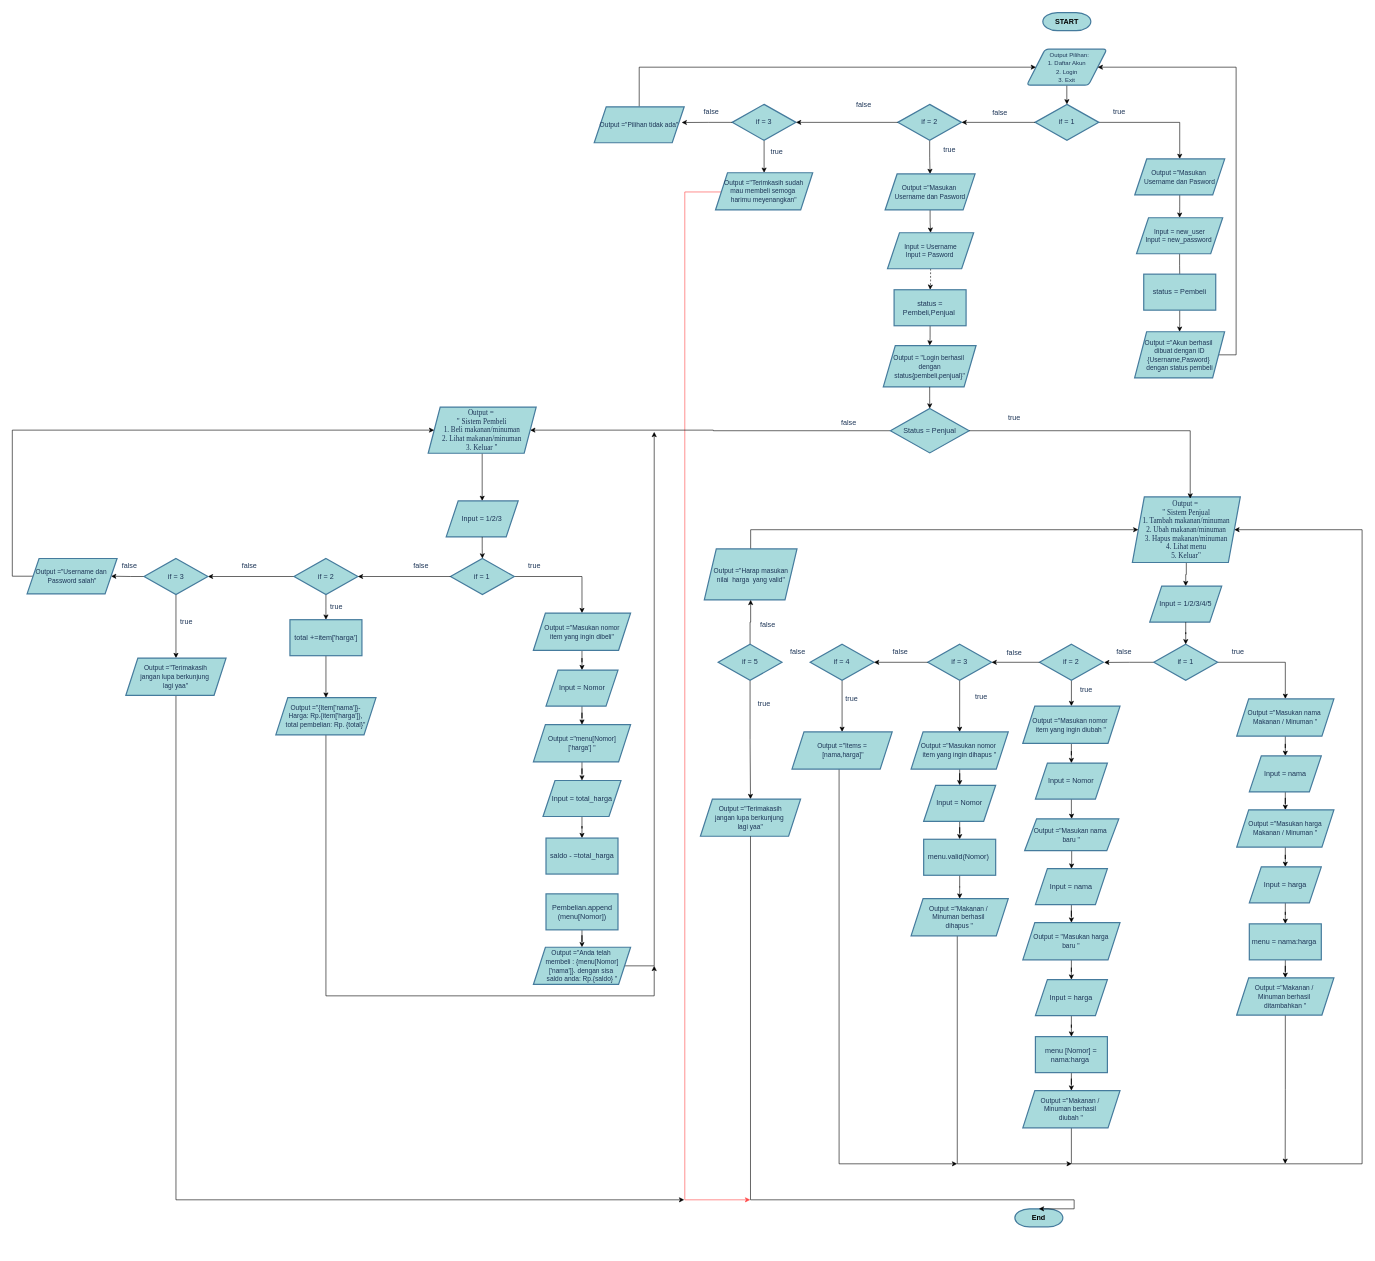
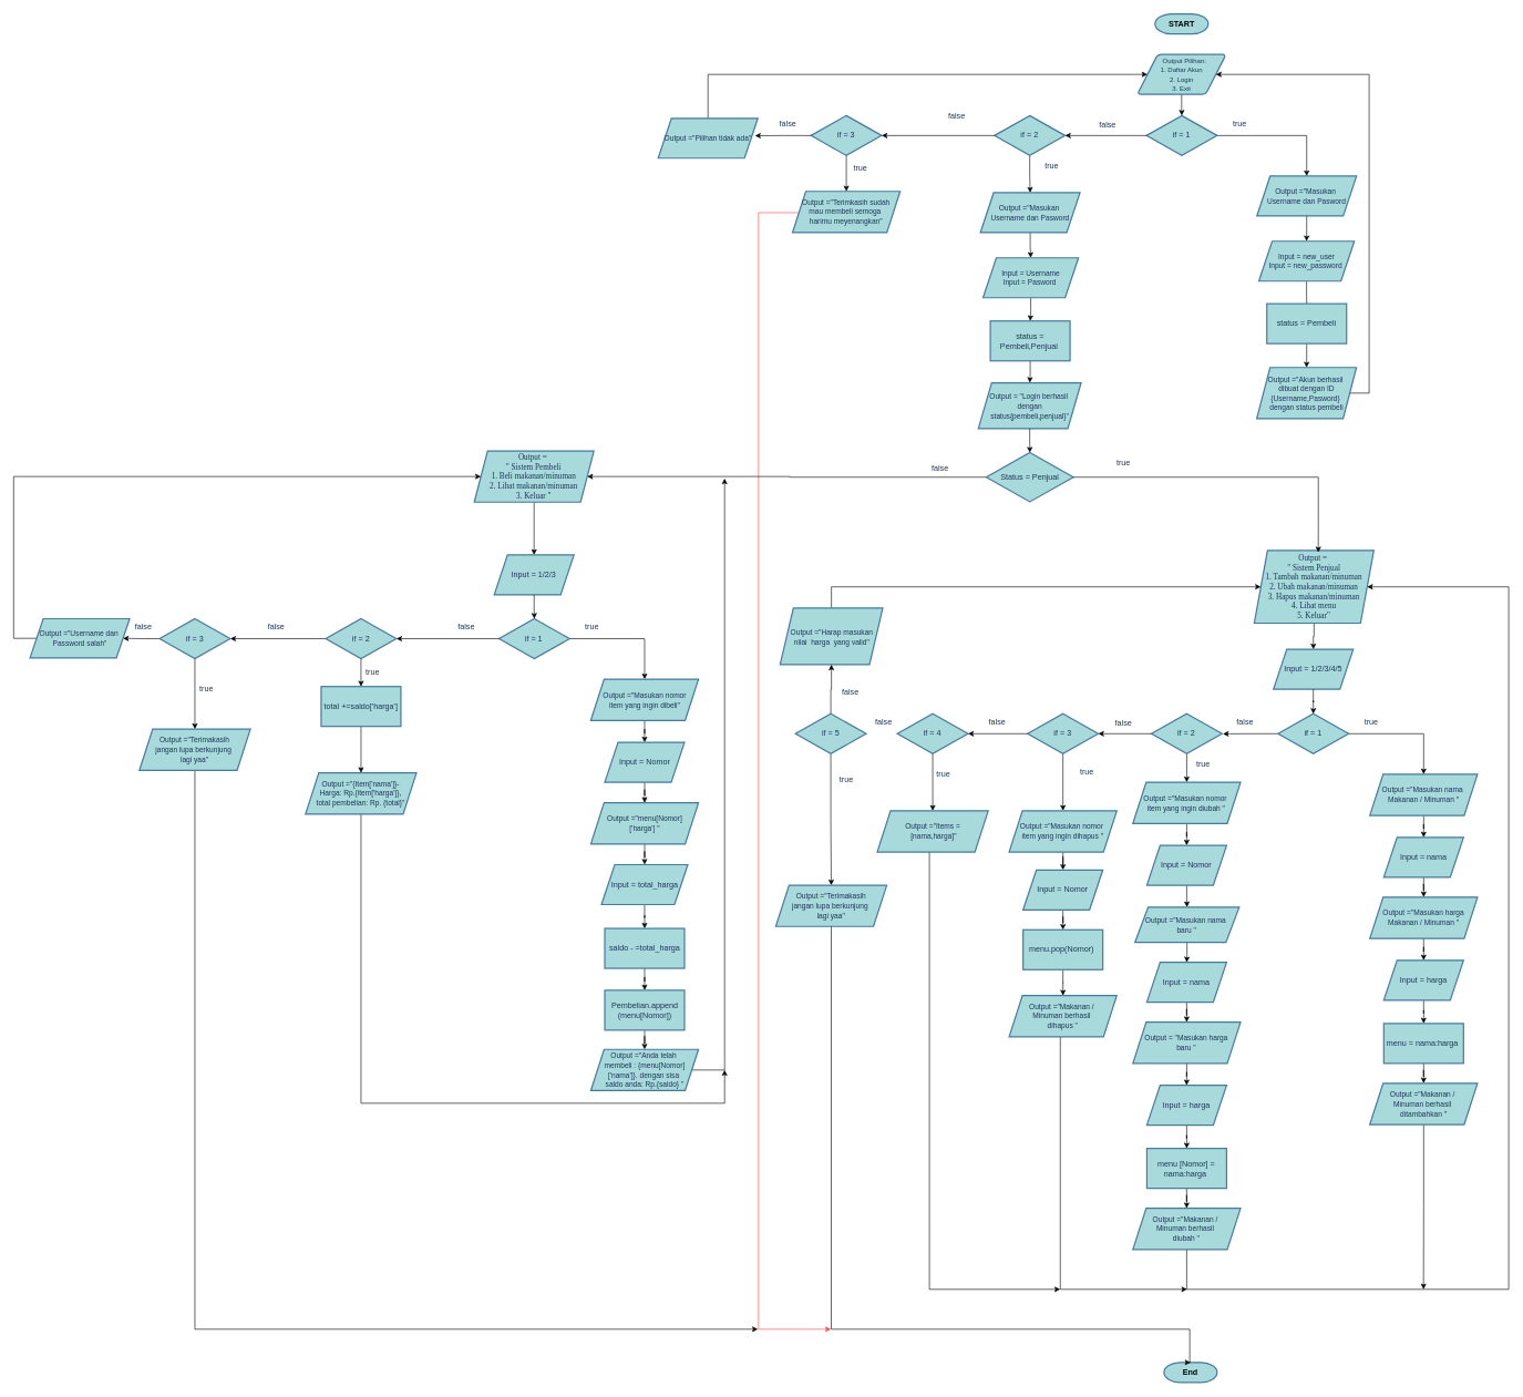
- <mxCell id="19" style="edgeStyle=orthogonalEdgeStyle;rounded=0;orthogonalLoop=1;jettySize=auto;html=1;dashed=1;" parent="1" source="20" target="26" edge="1"><mxGeometry relative="1" as="geometry"><mxPoint x="1550.87" y="481" as="targetPoint" /><Array as="points" /></mxGeometry></mxCell>
+ <mxCell id="19" style="edgeStyle=orthogonalEdgeStyle;rounded=0;orthogonalLoop=1;jettySize=auto;html=1;" parent="1" source="20" target="26" edge="1"><mxGeometry relative="1" as="geometry"><mxPoint x="1550.87" y="481" as="targetPoint" /><Array as="points" /></mxGeometry></mxCell>
- <mxCell id="132" value="total +=item['harga']" style="whiteSpace=wrap;html=1;fillColor=#A8DADC;strokeColor=#457B9D;fontColor=#1D3557;strokeWidth=2;labelBackgroundColor=none;" parent="1" vertex="1"><mxGeometry x="482.81" y="1032" width="120" height="60" as="geometry" /></mxCell>
+ <mxCell id="132" value="total +=saldo['harga']" style="whiteSpace=wrap;html=1;fillColor=#A8DADC;strokeColor=#457B9D;fontColor=#1D3557;strokeWidth=2;labelBackgroundColor=none;" parent="1" vertex="1"><mxGeometry x="482.81" y="1032" width="120" height="60" as="geometry" /></mxCell>
- <mxCell id="87" value="&lt;font style=&quot;vertical-align: inherit;&quot;&gt;&lt;font style=&quot;vertical-align: inherit;&quot;&gt;menu.valid(Nomor)&amp;nbsp;&lt;/font&gt;&lt;/font&gt;" style="whiteSpace=wrap;html=1;fillColor=#A8DADC;strokeColor=#457B9D;fontColor=#1D3557;strokeWidth=2;labelBackgroundColor=none;" parent="1" vertex="1"><mxGeometry x="1539.18" y="1398" width="120" height="60" as="geometry" /></mxCell>
+ <mxCell id="87" value="&lt;font style=&quot;vertical-align: inherit;&quot;&gt;&lt;font style=&quot;vertical-align: inherit;&quot;&gt;menu.pop(Nomor)&amp;nbsp;&lt;/font&gt;&lt;/font&gt;" style="whiteSpace=wrap;html=1;fillColor=#A8DADC;strokeColor=#457B9D;fontColor=#1D3557;strokeWidth=2;labelBackgroundColor=none;" parent="1" vertex="1"><mxGeometry x="1539.18" y="1398" width="120" height="60" as="geometry" /></mxCell>
+ <mxCell id="118" style="edgeStyle=orthogonalEdgeStyle;rounded=0;orthogonalLoop=1;jettySize=auto;html=1;" parent="1" source="119" target="121" edge="1"><mxGeometry relative="1" as="geometry" /></mxCell>
- <mxCell id="140" value="&lt;font color=&quot;#000000&quot;&gt;End&lt;/font&gt;" style="strokeWidth=2;html=1;shape=mxgraph.flowchart.terminator;whiteSpace=wrap;align=center;fillColor=#A8DADC;strokeColor=#457B9D;fontStyle=1;labelBackgroundColor=none;fontColor=#1D3557;" parent="1" vertex="1"><mxGeometry x="1691.19" y="2014" width="80" height="30" as="geometry" /></mxCell>
+ <mxCell id="140" value="&lt;font color=&quot;#000000&quot;&gt;End&lt;/font&gt;" style="strokeWidth=2;html=1;shape=mxgraph.flowchart.terminator;whiteSpace=wrap;align=center;fillColor=#A8DADC;strokeColor=#457B9D;fontStyle=1;labelBackgroundColor=none;fontColor=#1D3557;" parent="1" vertex="1"><mxGeometry x="1751.19" y="2049" width="80" height="30" as="geometry" /></mxCell>
